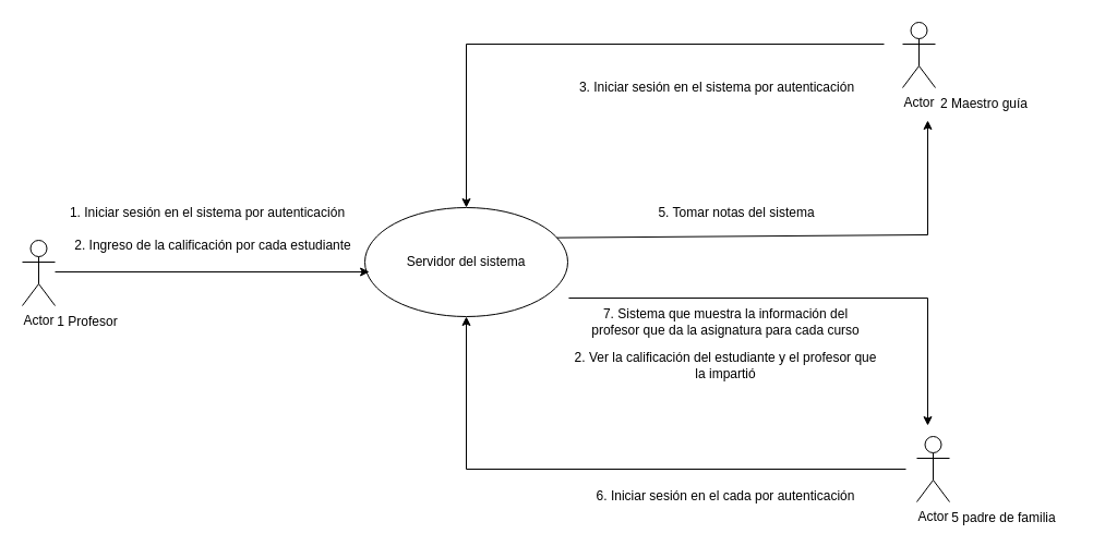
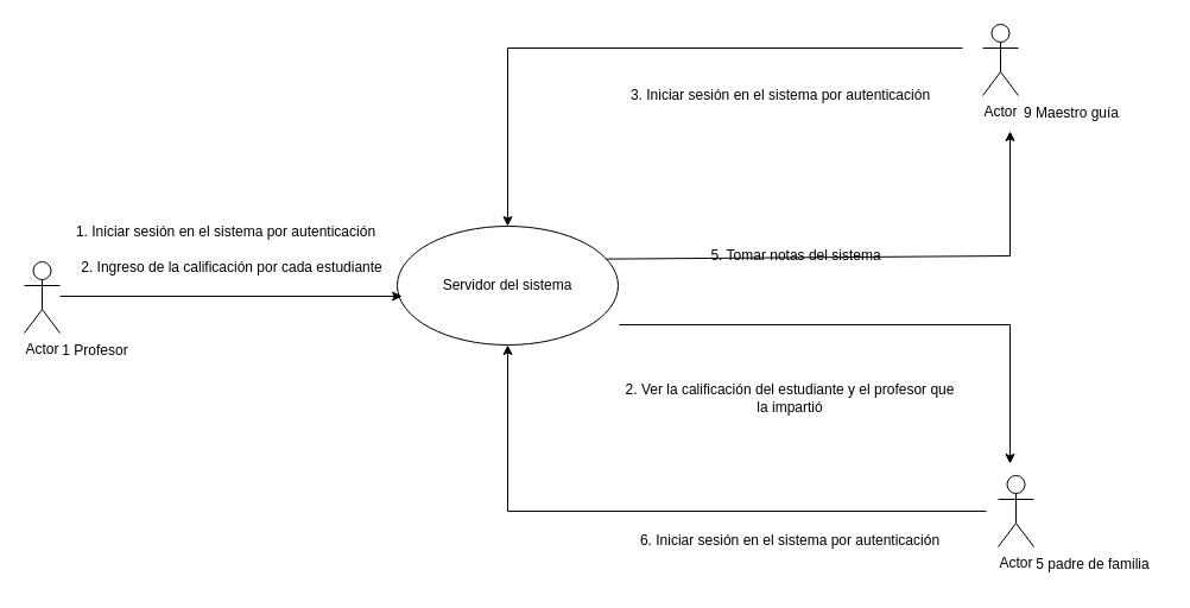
- <mxCell id="20" value="2 Maestro guía" style="text;html=1;strokeColor=none;fillColor=none;align=center;verticalAlign=middle;whiteSpace=wrap;rounded=0;" vertex="1" parent="1"><mxGeometry x="857" y="80" width="90" height="30" as="geometry" /></mxCell>
+ <mxCell id="20" value="9 Maestro guía" style="text;html=1;strokeColor=none;fillColor=none;align=center;verticalAlign=middle;whiteSpace=wrap;rounded=0;" vertex="1" parent="1"><mxGeometry x="857" y="80" width="90" height="30" as="geometry" /></mxCell>
- <mxCell id="11" value="5. Tomar notas del sistema" style="text;html=1;strokeColor=none;fillColor=none;align=center;verticalAlign=middle;whiteSpace=wrap;rounded=0;" vertex="1" parent="1"><mxGeometry x="545" y="180" width="260" height="30" as="geometry" /></mxCell>
+ <mxCell id="11" value="5. Tomar notas del sistema" style="text;html=1;strokeColor=none;fillColor=none;align=center;verticalAlign=middle;whiteSpace=wrap;rounded=0;" vertex="1" parent="1"><mxGeometry x="540" y="200" width="260" height="30" as="geometry" /></mxCell>
- <mxCell id="18" value="7. Sistema que muestra la información del profesor que da la asignatura para cada curso" style="text;html=1;strokeColor=none;fillColor=none;align=center;verticalAlign=middle;whiteSpace=wrap;rounded=0;" vertex="1" parent="1"><mxGeometry x="530" y="280" width="270" height="30" as="geometry" /></mxCell>
- <mxCell id="15" value="6. Iniciar sesión en el cada por autenticación" style="text;html=1;strokeColor=none;fillColor=none;align=center;verticalAlign=middle;whiteSpace=wrap;rounded=0;" vertex="1" parent="1"><mxGeometry x="530" y="440" width="270" height="30" as="geometry" /></mxCell>
+ <mxCell id="15" value="6. Iniciar sesión en el sistema por autenticación" style="text;html=1;strokeColor=none;fillColor=none;align=center;verticalAlign=middle;whiteSpace=wrap;rounded=0;" vertex="1" parent="1"><mxGeometry x="530" y="440" width="270" height="30" as="geometry" /></mxCell>
